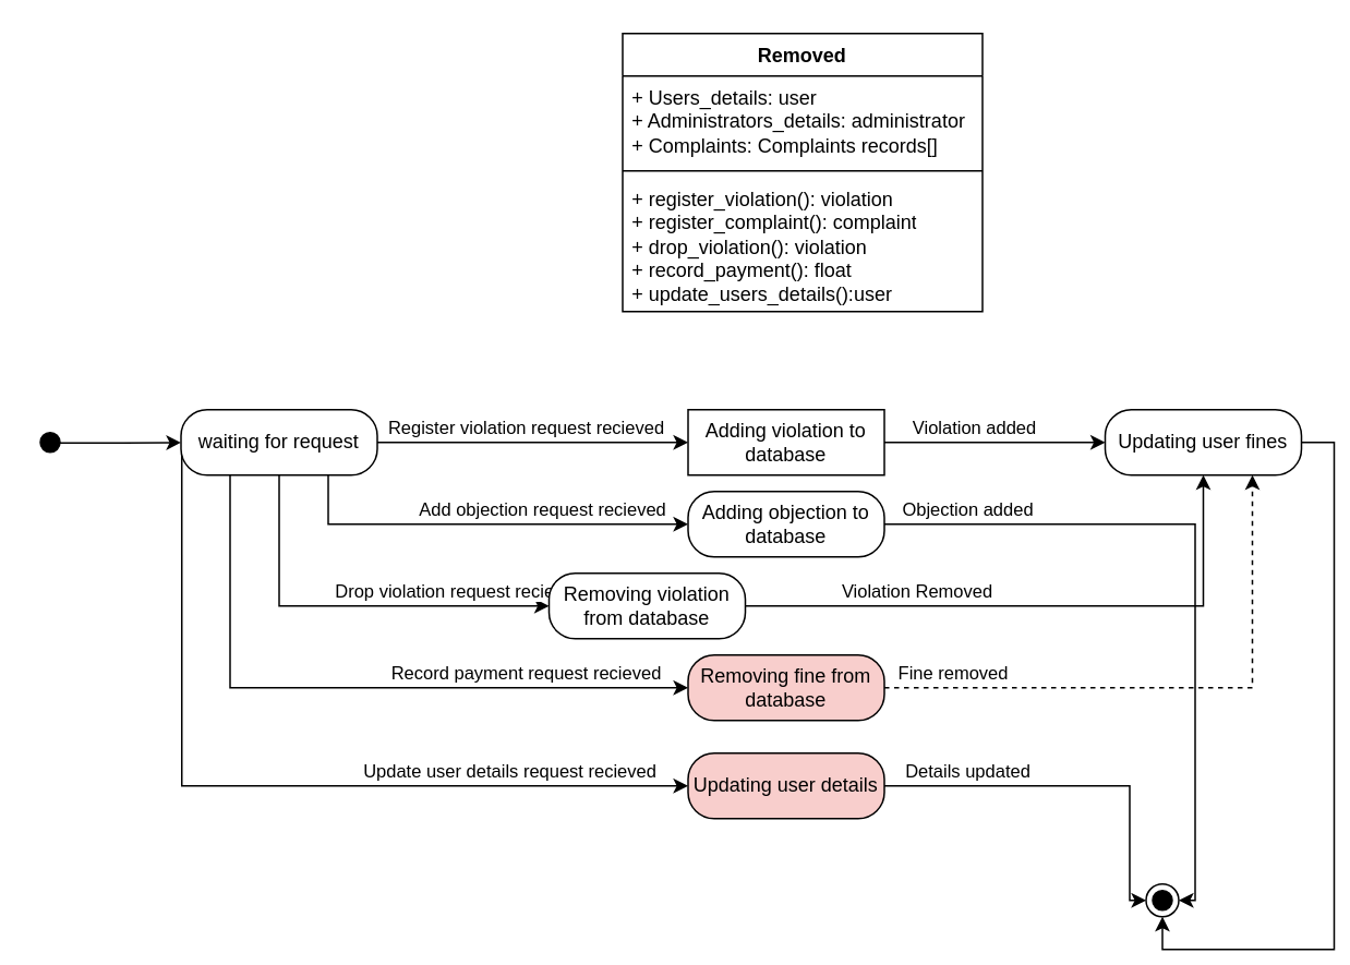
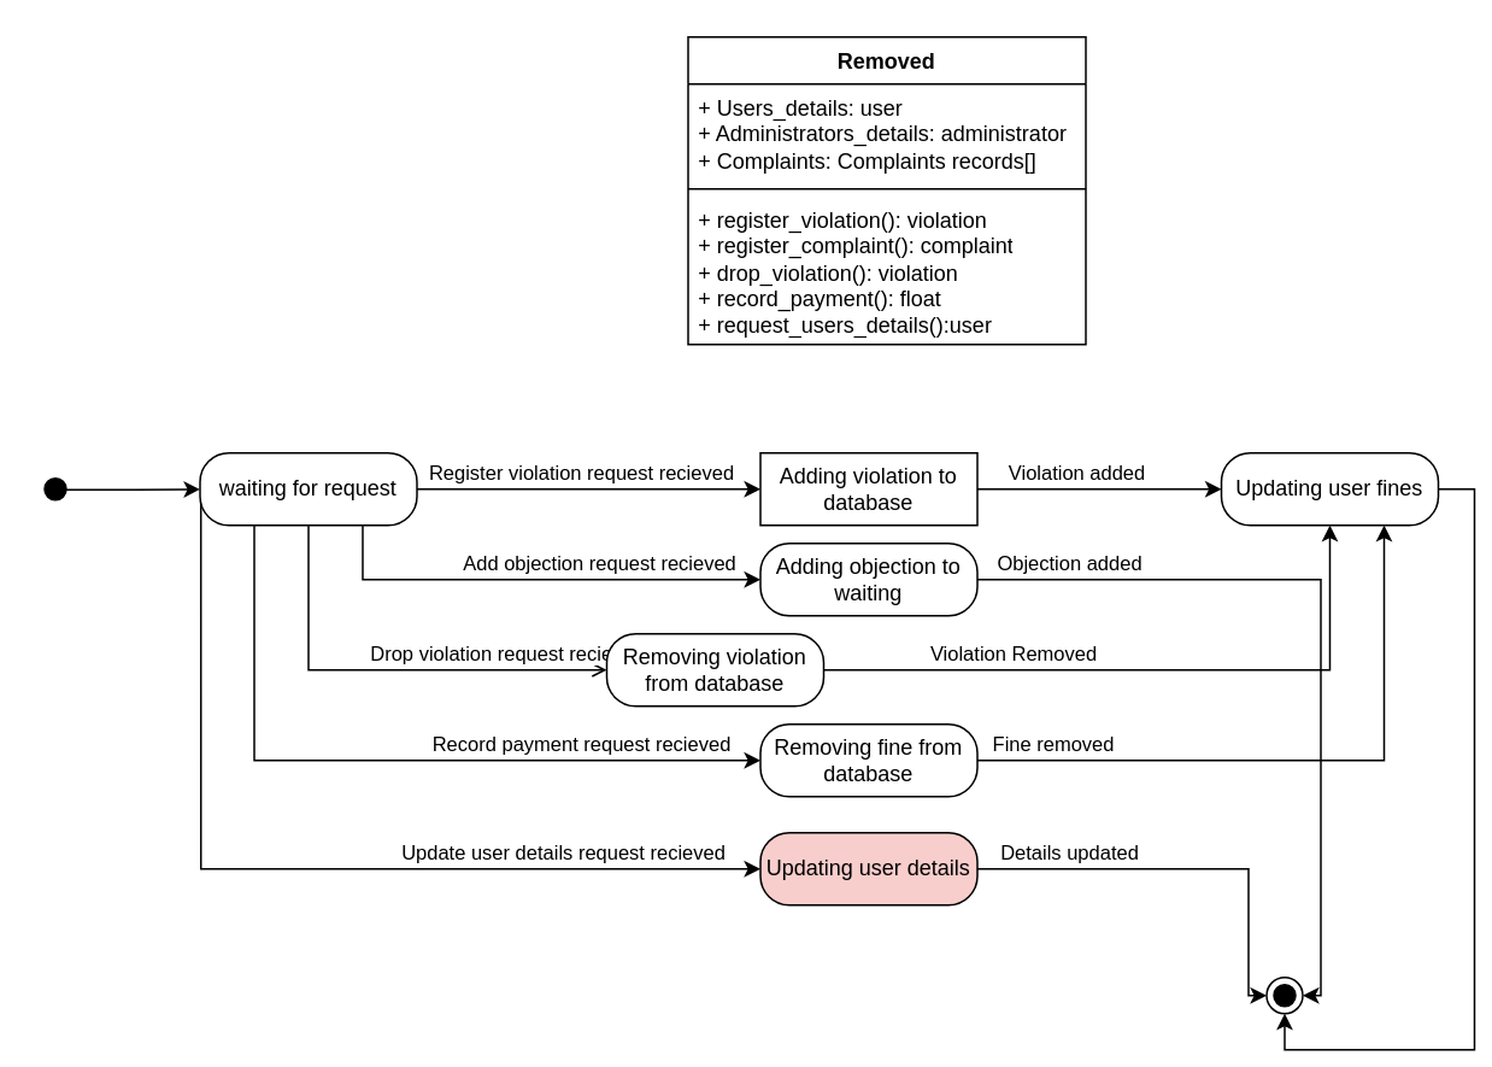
- <mxCell id="7" value="+ register_violation(): violation&lt;br style=&quot;border-color: var(--border-color);&quot;&gt;+ register_complaint(): complaint&lt;br style=&quot;border-color: var(--border-color);&quot;&gt;+ drop_violation(): violation&lt;br style=&quot;border-color: var(--border-color);&quot;&gt;+ record_payment(): float&lt;br style=&quot;border-color: var(--border-color);&quot;&gt;+ update_users_details():user&amp;nbsp;" style="text;strokeColor=none;fillColor=none;align=left;verticalAlign=top;spacingLeft=4;spacingRight=4;overflow=hidden;rotatable=0;points=[[0,0.5],[1,0.5]];portConstraint=eastwest;whiteSpace=wrap;html=1;" vertex="1" parent="4"><mxGeometry y="88" width="220" height="82" as="geometry" /></mxCell>
+ <mxCell id="7" value="+ register_violation(): violation&lt;br style=&quot;border-color: var(--border-color);&quot;&gt;+ register_complaint(): complaint&lt;br style=&quot;border-color: var(--border-color);&quot;&gt;+ drop_violation(): violation&lt;br style=&quot;border-color: var(--border-color);&quot;&gt;+ record_payment(): float&lt;br style=&quot;border-color: var(--border-color);&quot;&gt;+ request_users_details():user&amp;nbsp;" style="text;strokeColor=none;fillColor=none;align=left;verticalAlign=top;spacingLeft=4;spacingRight=4;overflow=hidden;rotatable=0;points=[[0,0.5],[1,0.5]];portConstraint=eastwest;whiteSpace=wrap;html=1;" vertex="1" parent="4"><mxGeometry y="88" width="220" height="82" as="geometry" /></mxCell>
- <mxCell id="26" value="Adding objection to database" style="rounded=1;whiteSpace=wrap;html=1;arcSize=40;fontColor=#000000;fillColor=#FFFFFF;strokeColor=#000000;" vertex="1" parent="1"><mxGeometry x="420" y="300" width="120" height="40" as="geometry" /></mxCell>
+ <mxCell id="26" value="Adding objection to waiting" style="rounded=1;whiteSpace=wrap;html=1;arcSize=40;fontColor=#000000;fillColor=#FFFFFF;strokeColor=#000000;" vertex="1" parent="1"><mxGeometry x="420" y="300" width="120" height="40" as="geometry" /></mxCell>
- <mxCell id="12" style="edgeStyle=orthogonalEdgeStyle;rounded=0;orthogonalLoop=1;jettySize=auto;html=1;exitX=0.5;exitY=1;exitDx=0;exitDy=0;entryX=0;entryY=0.5;entryDx=0;entryDy=0;" edge="1" parent="1" source="18" target="29"><mxGeometry relative="1" as="geometry"><mxPoint x="420" y="360" as="targetPoint" /><Array as="points"><mxPoint x="170" y="370" /></Array></mxGeometry></mxCell>
+ <mxCell id="12" style="edgeStyle=orthogonalEdgeStyle;rounded=0;orthogonalLoop=1;jettySize=auto;html=1;exitX=0.5;exitY=1;exitDx=0;exitDy=0;entryX=0;entryY=0.5;entryDx=0;entryDy=0;endArrow=open;" edge="1" parent="1" source="18" target="29"><mxGeometry relative="1" as="geometry"><mxPoint x="420" y="360" as="targetPoint" /><Array as="points"><mxPoint x="170" y="370" /></Array></mxGeometry></mxCell>
- <mxCell id="32" value="Removing fine from database" style="rounded=1;whiteSpace=wrap;html=1;arcSize=40;fontColor=#000000;fillColor=#f8cecc;strokeColor=#000000;" vertex="1" parent="1"><mxGeometry x="420" y="400" width="120" height="40" as="geometry" /></mxCell>
+ <mxCell id="32" value="Removing fine from database" style="rounded=1;whiteSpace=wrap;html=1;arcSize=40;fontColor=#000000;fillColor=#FFFFFF;strokeColor=#000000;" vertex="1" parent="1"><mxGeometry x="420" y="400" width="120" height="40" as="geometry" /></mxCell>
- <mxCell id="30" style="edgeStyle=orthogonalEdgeStyle;rounded=0;orthogonalLoop=1;jettySize=auto;html=1;exitX=1;exitY=0.5;exitDx=0;exitDy=0;entryX=0.75;entryY=1;entryDx=0;entryDy=0;dashed=1;" edge="1" parent="1" source="32" target="23"><mxGeometry relative="1" as="geometry"><mxPoint x="710" y="520" as="targetPoint" /></mxGeometry></mxCell>
+ <mxCell id="30" style="edgeStyle=orthogonalEdgeStyle;rounded=0;orthogonalLoop=1;jettySize=auto;html=1;exitX=1;exitY=0.5;exitDx=0;exitDy=0;entryX=0.75;entryY=1;entryDx=0;entryDy=0;" edge="1" parent="1" source="32" target="23"><mxGeometry relative="1" as="geometry"><mxPoint x="710" y="520" as="targetPoint" /></mxGeometry></mxCell>
